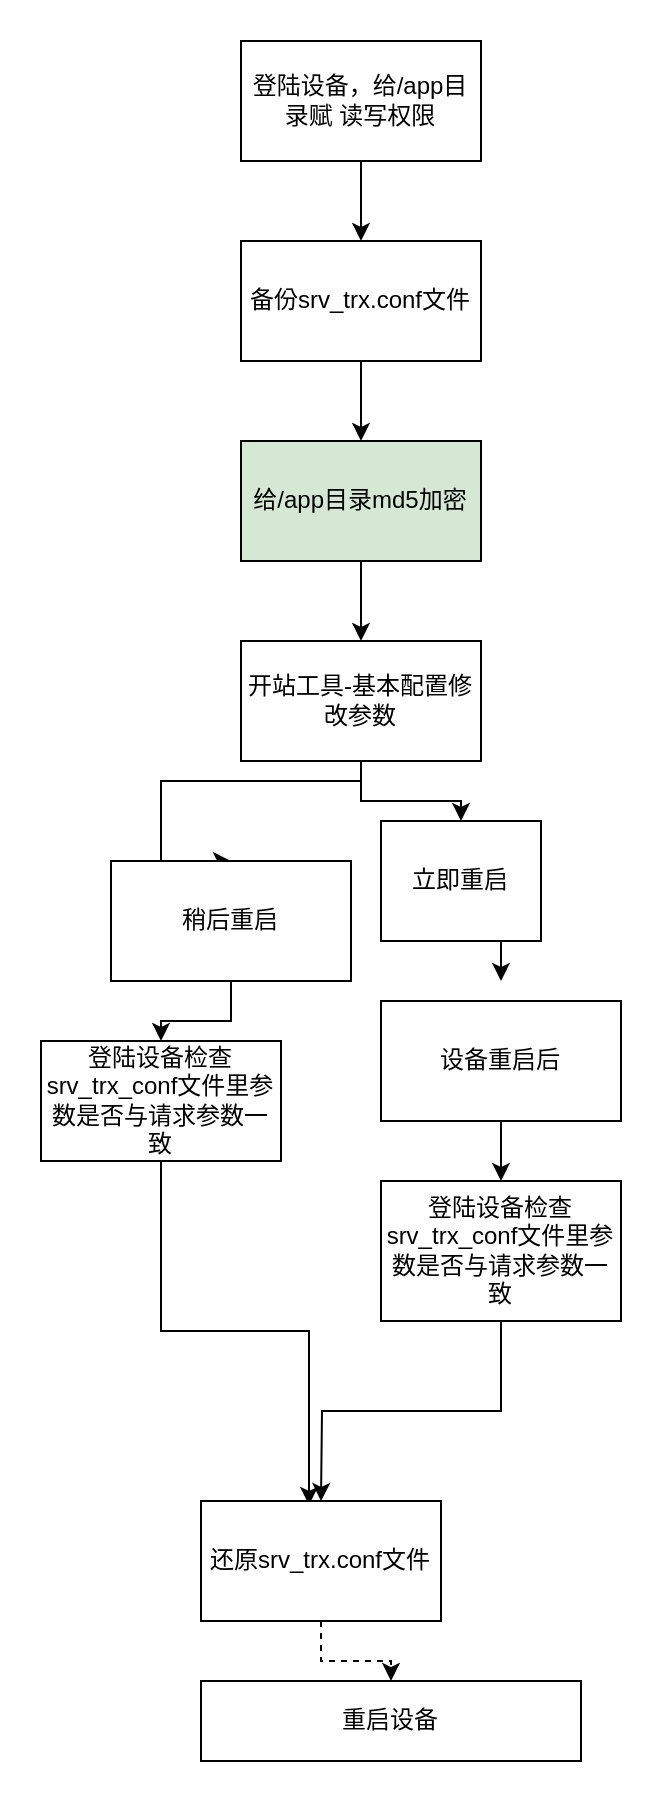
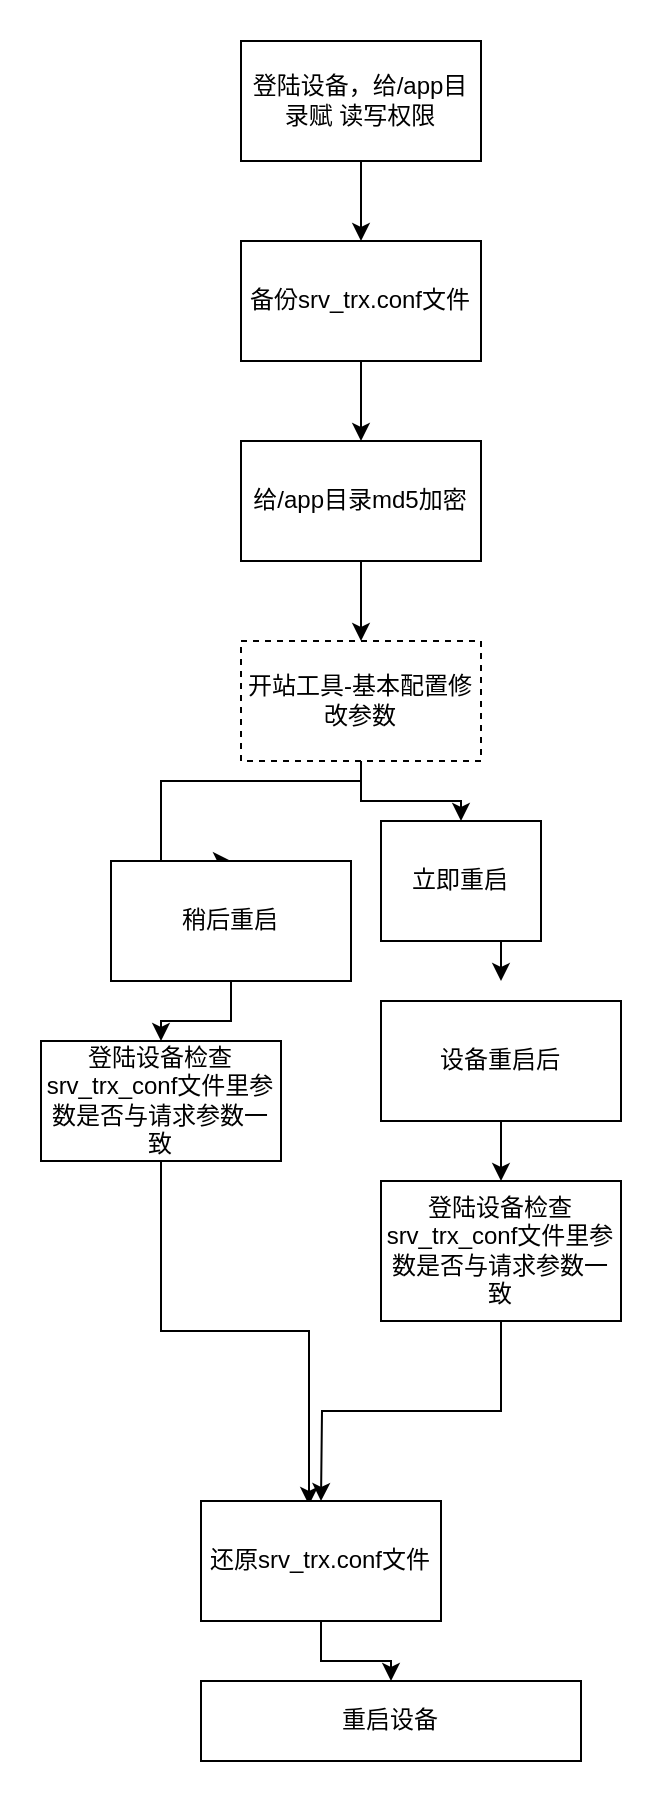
- <mxCell id="7" value="给/app目录md5加密" style="rounded=0;whiteSpace=wrap;html=1;fillColor=#d5e8d4;" vertex="1" parent="1"><mxGeometry x="120" y="220" width="120" height="60" as="geometry" /></mxCell>
+ <mxCell id="7" value="给/app目录md5加密" style="rounded=0;whiteSpace=wrap;html=1;" vertex="1" parent="1"><mxGeometry x="120" y="220" width="120" height="60" as="geometry" /></mxCell>
- <mxCell id="10" value="开站工具-基本配置修改参数" style="rounded=0;whiteSpace=wrap;html=1;" vertex="1" parent="1"><mxGeometry x="120" y="320" width="120" height="60" as="geometry" /></mxCell>
+ <mxCell id="10" value="开站工具-基本配置修改参数" style="rounded=0;whiteSpace=wrap;html=1;dashed=1;" vertex="1" parent="1"><mxGeometry x="120" y="320" width="120" height="60" as="geometry" /></mxCell>
- <mxCell id="21" style="edgeStyle=orthogonalEdgeStyle;rounded=0;orthogonalLoop=1;jettySize=auto;html=1;exitX=0.5;exitY=1;exitDx=0;exitDy=0;entryX=0.5;entryY=0;entryDx=0;entryDy=0;dashed=1;" edge="1" parent="1" source="22" target="23"><mxGeometry relative="1" as="geometry" /></mxCell>
+ <mxCell id="21" style="edgeStyle=orthogonalEdgeStyle;rounded=0;orthogonalLoop=1;jettySize=auto;html=1;exitX=0.5;exitY=1;exitDx=0;exitDy=0;entryX=0.5;entryY=0;entryDx=0;entryDy=0;" edge="1" parent="1" source="22" target="23"><mxGeometry relative="1" as="geometry" /></mxCell>
